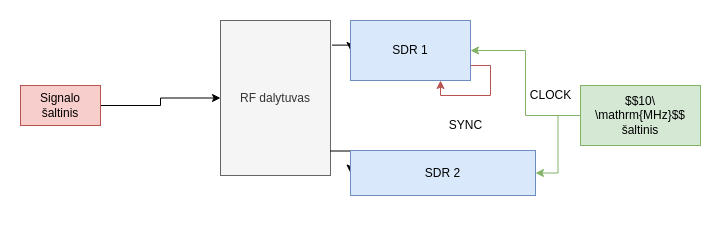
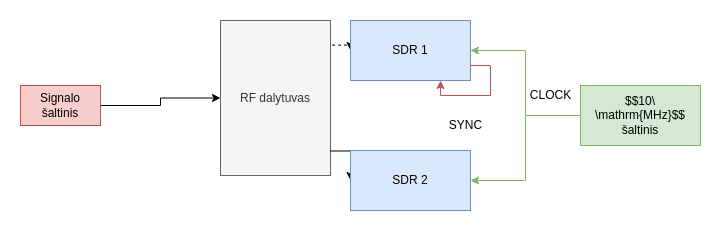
- <mxCell id="5" style="edgeStyle=orthogonalEdgeStyle;rounded=0;orthogonalLoop=1;jettySize=auto;html=1;exitX=1.014;exitY=0.159;exitDx=0;exitDy=0;entryX=0;entryY=0.5;entryDx=0;entryDy=0;exitPerimeter=0;" edge="1" parent="1" source="4" target="6"><mxGeometry relative="1" as="geometry" /></mxCell>
+ <mxCell id="5" style="edgeStyle=orthogonalEdgeStyle;rounded=0;orthogonalLoop=1;jettySize=auto;html=1;exitX=1.014;exitY=0.159;exitDx=0;exitDy=0;entryX=0;entryY=0.5;entryDx=0;entryDy=0;exitPerimeter=0;dashed=1;" edge="1" parent="1" source="4" target="6"><mxGeometry relative="1" as="geometry" /></mxCell>
- <mxCell id="8" value="SDR 2" style="rounded=0;whiteSpace=wrap;html=1;fillColor=#dae8fc;strokeColor=#6c8ebf;" vertex="1" parent="1"><mxGeometry x="350" y="150" width="185" height="45" as="geometry" /></mxCell>
+ <mxCell id="8" value="SDR 2" style="rounded=0;whiteSpace=wrap;html=1;fillColor=#dae8fc;strokeColor=#6c8ebf;" vertex="1" parent="1"><mxGeometry x="350" y="150" width="120" height="60" as="geometry" /></mxCell>
